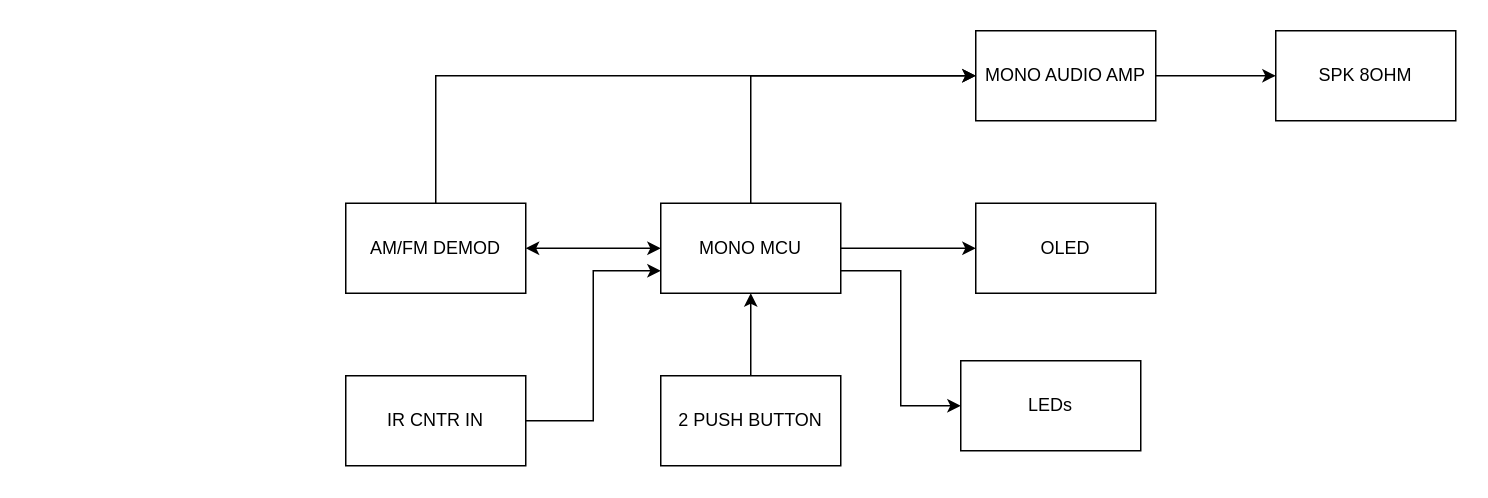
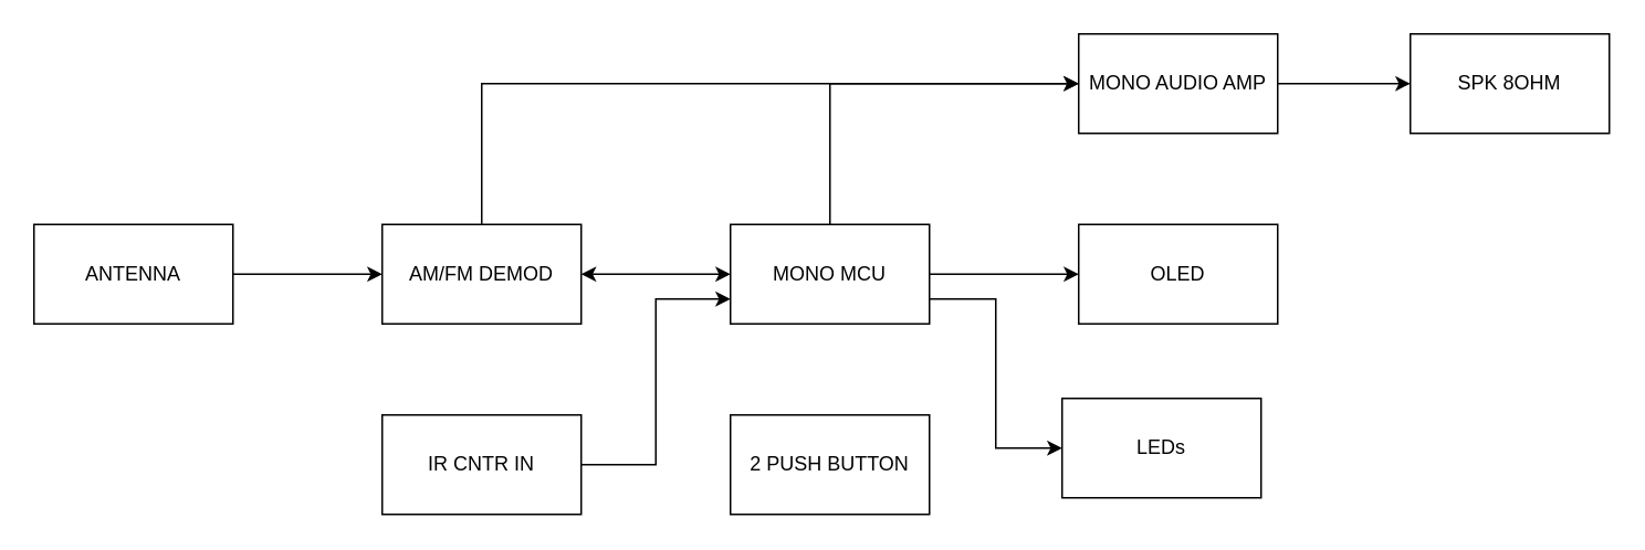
+ <mxCell id="13" value="ANTENNA" style="whiteSpace=wrap;html=1;" vertex="1" parent="1"><mxGeometry x="20" y="135" width="120" height="60" as="geometry" /></mxCell>
+ <mxCell id="12" style="edgeStyle=orthogonalEdgeStyle;rounded=0;orthogonalLoop=1;jettySize=auto;html=1;exitX=1;exitY=0.5;exitDx=0;exitDy=0;entryX=0;entryY=0.5;entryDx=0;entryDy=0;" edge="1" parent="1" source="13" target="8"><mxGeometry relative="1" as="geometry" /></mxCell>
- <mxCell id="15" style="edgeStyle=orthogonalEdgeStyle;rounded=0;orthogonalLoop=1;jettySize=auto;html=1;exitX=0.5;exitY=0;exitDx=0;exitDy=0;entryX=0.5;entryY=1;entryDx=0;entryDy=0;" edge="1" parent="1" source="16" target="5"><mxGeometry relative="1" as="geometry" /></mxCell>
